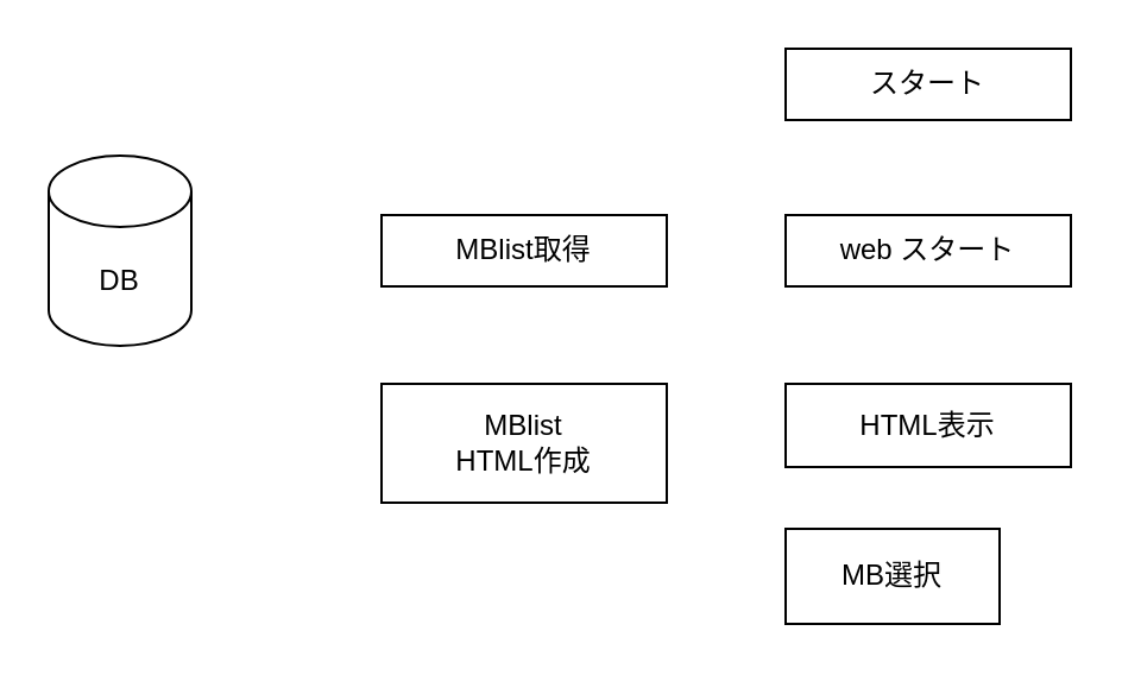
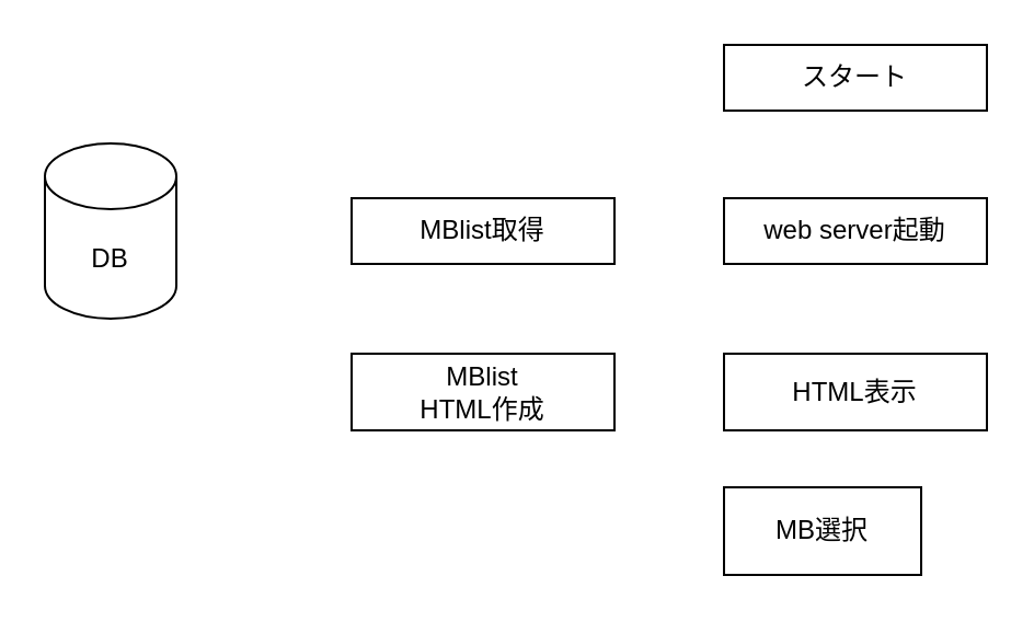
- <mxCell id="3" value="web スタート" style="whiteSpace=wrap;html=1;" vertex="1" parent="1"><mxGeometry x="330" y="90" width="120" height="30" as="geometry" /></mxCell>
+ <mxCell id="3" value="web server起動" style="whiteSpace=wrap;html=1;" vertex="1" parent="1"><mxGeometry x="330" y="90" width="120" height="30" as="geometry" /></mxCell>
- <mxCell id="6" value="MBlist&lt;br&gt;HTML作成" style="whiteSpace=wrap;html=1;" vertex="1" parent="1"><mxGeometry x="160" y="161" width="120" height="50" as="geometry" /></mxCell>
+ <mxCell id="6" value="MBlist&lt;br&gt;HTML作成" style="whiteSpace=wrap;html=1;" vertex="1" parent="1"><mxGeometry x="160" y="161" width="120" height="35" as="geometry" /></mxCell>
